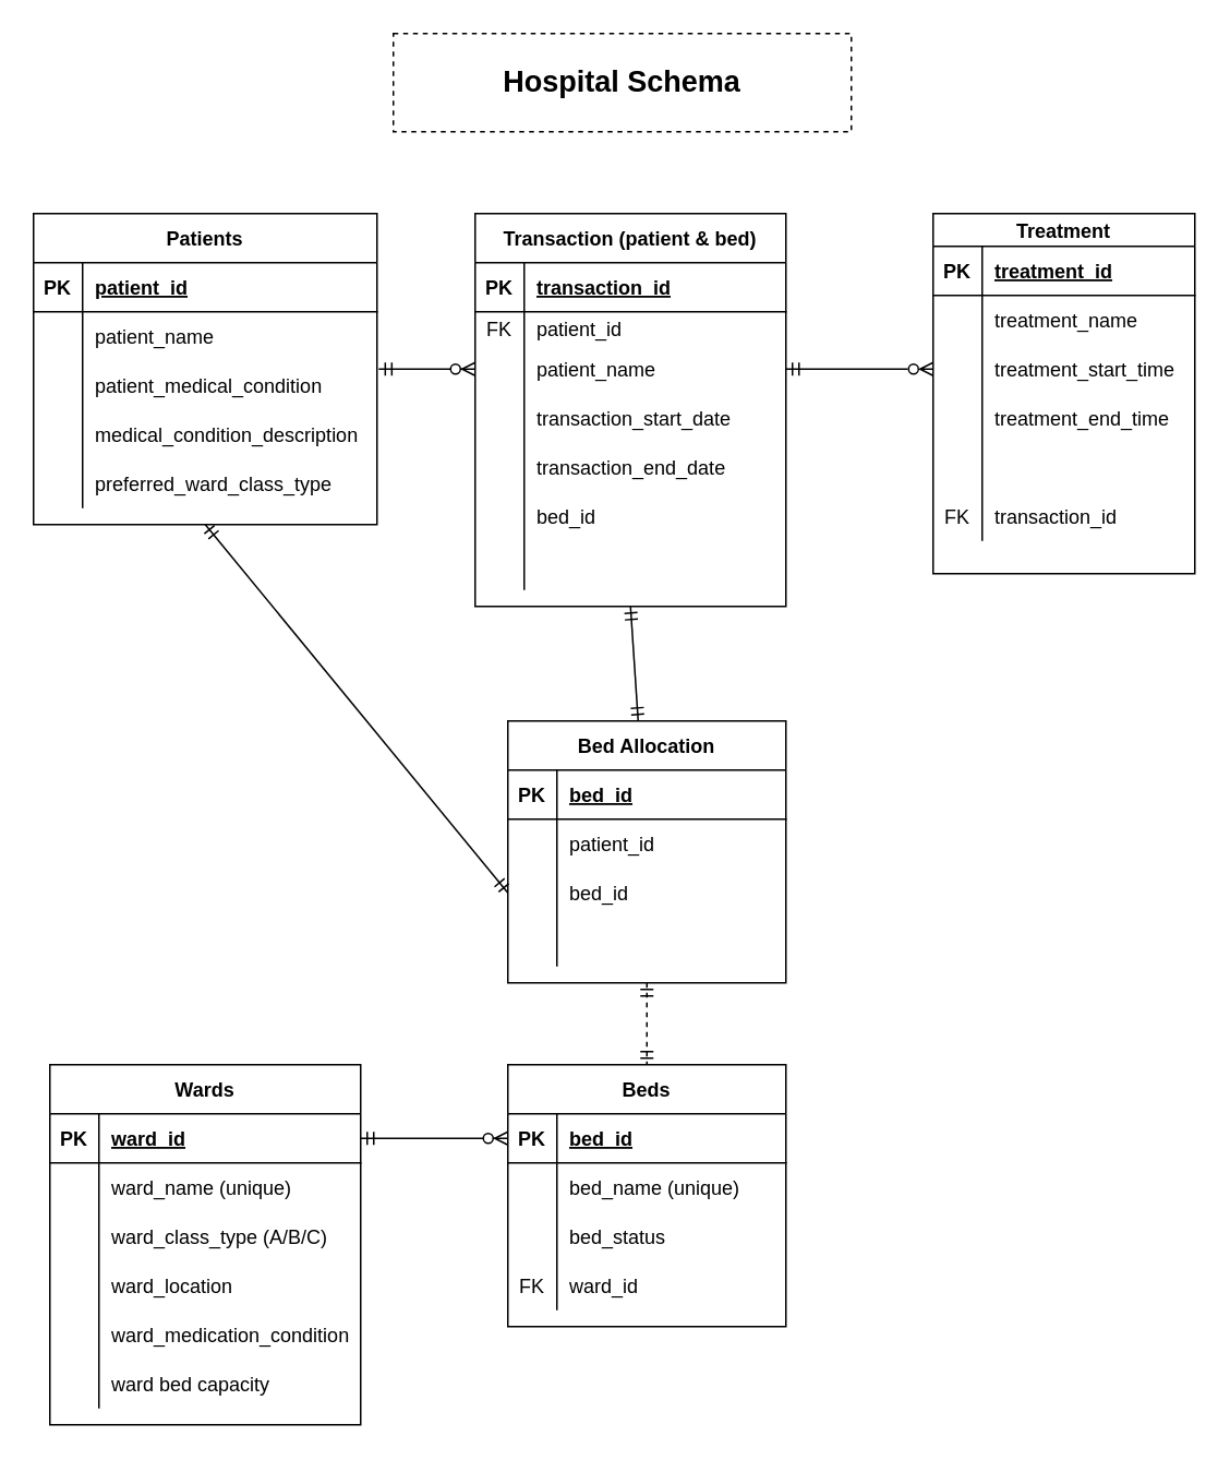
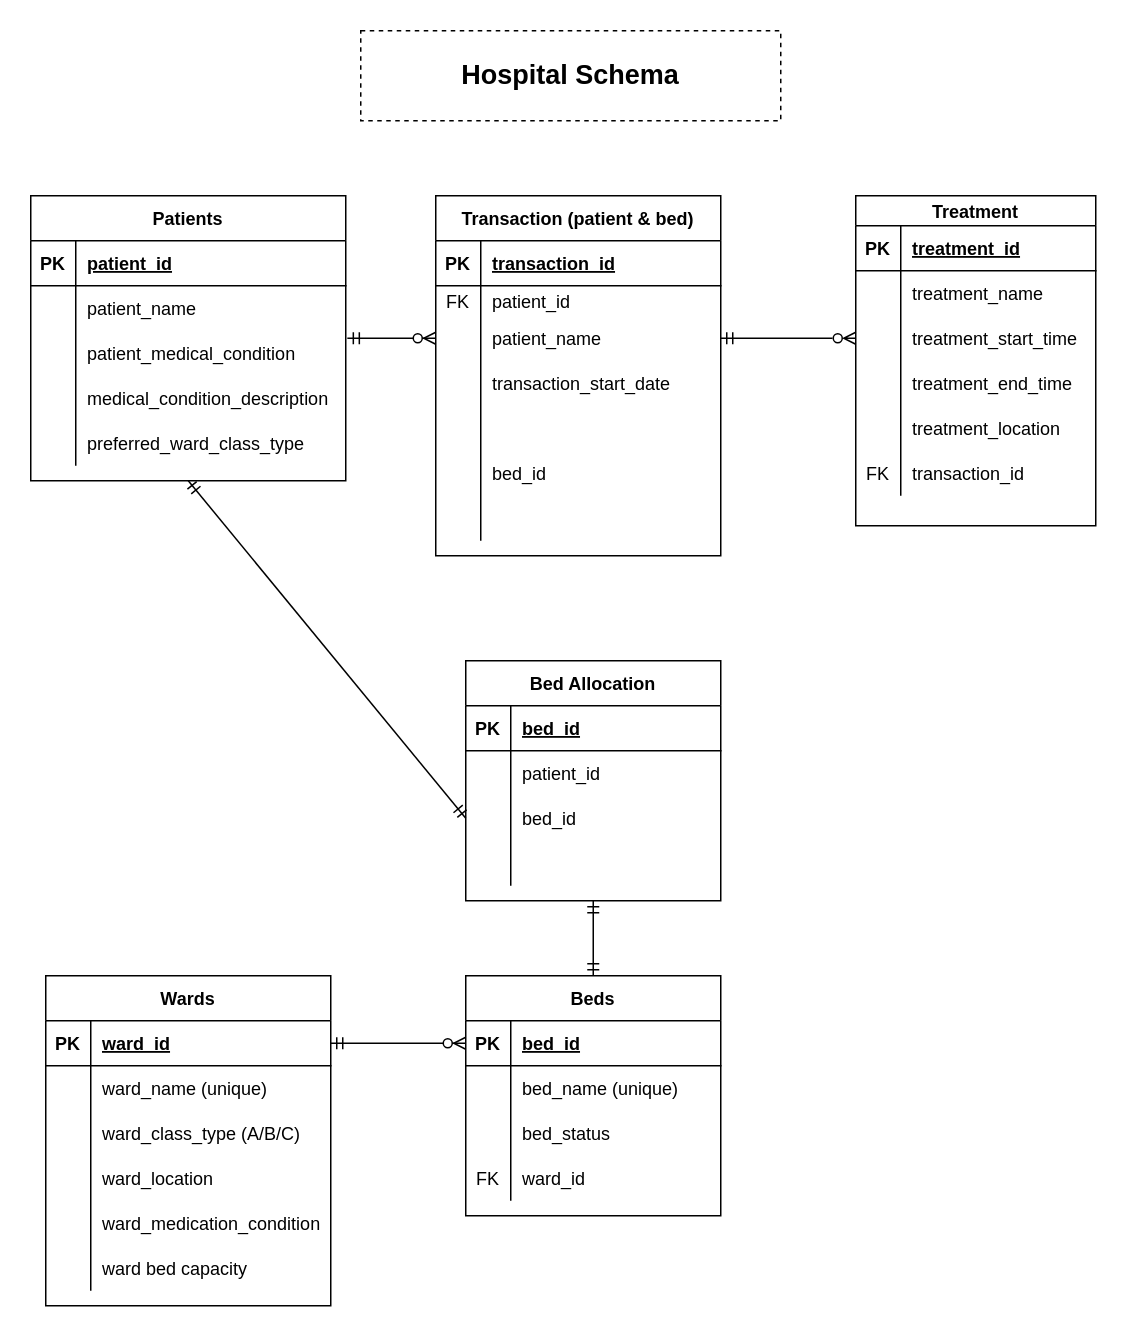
- <mxCell id="70" value="transaction_end_date" style="shape=partialRectangle;overflow=hidden;connectable=0;fillColor=none;top=0;left=0;bottom=0;right=0;align=left;spacingLeft=6;" vertex="1" parent="68"><mxGeometry x="30" width="160" height="30" as="geometry"><mxRectangle width="160" height="30" as="alternateBounds" /></mxGeometry></mxCell>
+ <mxCell id="92" value="treatment_location" style="shape=partialRectangle;overflow=hidden;connectable=0;fillColor=none;top=0;left=0;bottom=0;right=0;align=left;spacingLeft=6;" vertex="1" parent="90"><mxGeometry x="30" width="130" height="30" as="geometry"><mxRectangle width="130" height="30" as="alternateBounds" /></mxGeometry></mxCell>
- <mxCell id="54" style="edgeStyle=none;rounded=0;orthogonalLoop=1;jettySize=auto;html=1;exitX=0.5;exitY=1;exitDx=0;exitDy=0;fontSize=18;startArrow=ERmandOne;startFill=0;endArrow=ERmandOne;endFill=0;" edge="1" parent="1" source="55" target="98"><mxGeometry relative="1" as="geometry" /></mxCell>
- <mxCell id="53" style="edgeStyle=none;rounded=0;orthogonalLoop=1;jettySize=auto;html=1;exitX=0.5;exitY=1;exitDx=0;exitDy=0;entryX=0.5;entryY=0;entryDx=0;entryDy=0;fontSize=18;startArrow=ERmandOne;startFill=0;endArrow=ERmandOne;endFill=0;dashed=1;" edge="1" parent="1" source="98" target="3"><mxGeometry relative="1" as="geometry" /></mxCell>
+ <mxCell id="53" style="edgeStyle=none;rounded=0;orthogonalLoop=1;jettySize=auto;html=1;exitX=0.5;exitY=1;exitDx=0;exitDy=0;entryX=0.5;entryY=0;entryDx=0;entryDy=0;fontSize=18;startArrow=ERmandOne;startFill=0;endArrow=ERmandOne;endFill=0;" edge="1" parent="1" source="98" target="3"><mxGeometry relative="1" as="geometry" /></mxCell>
